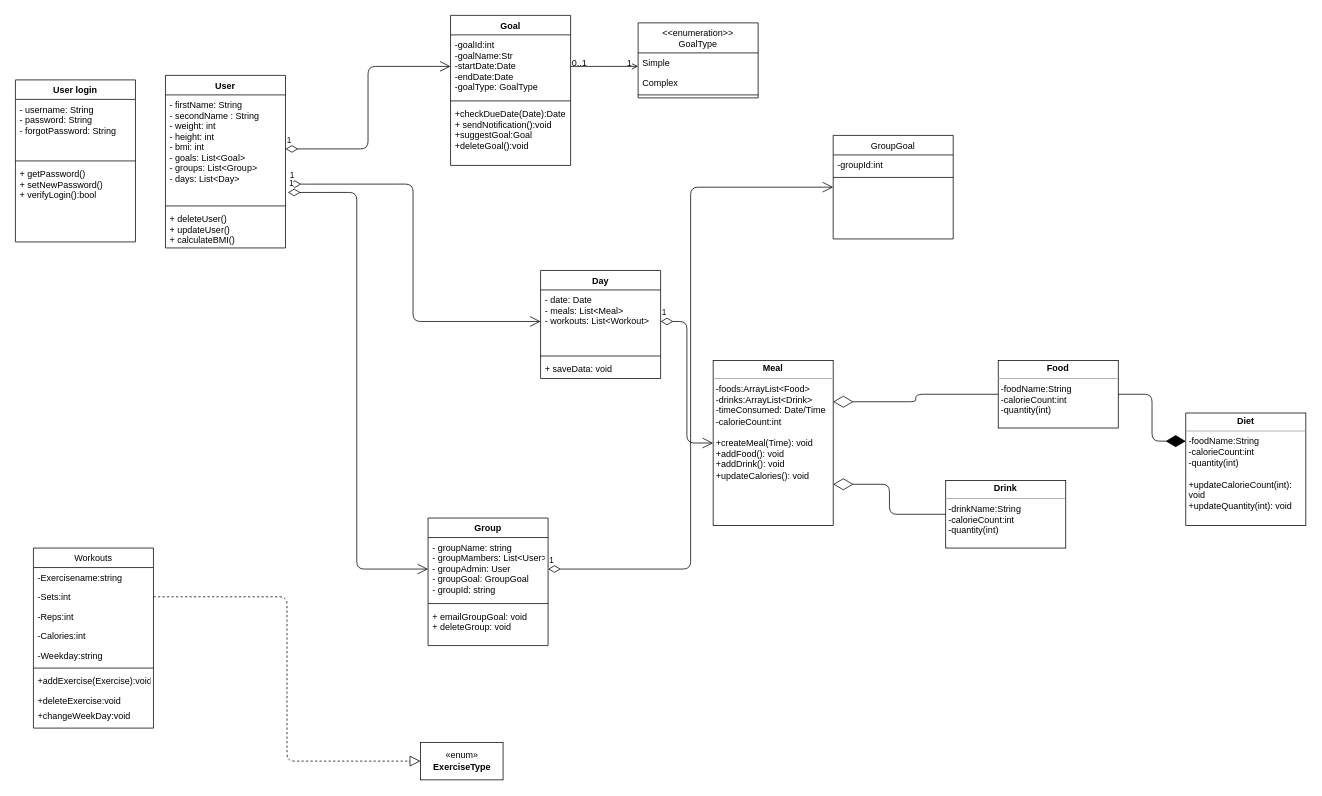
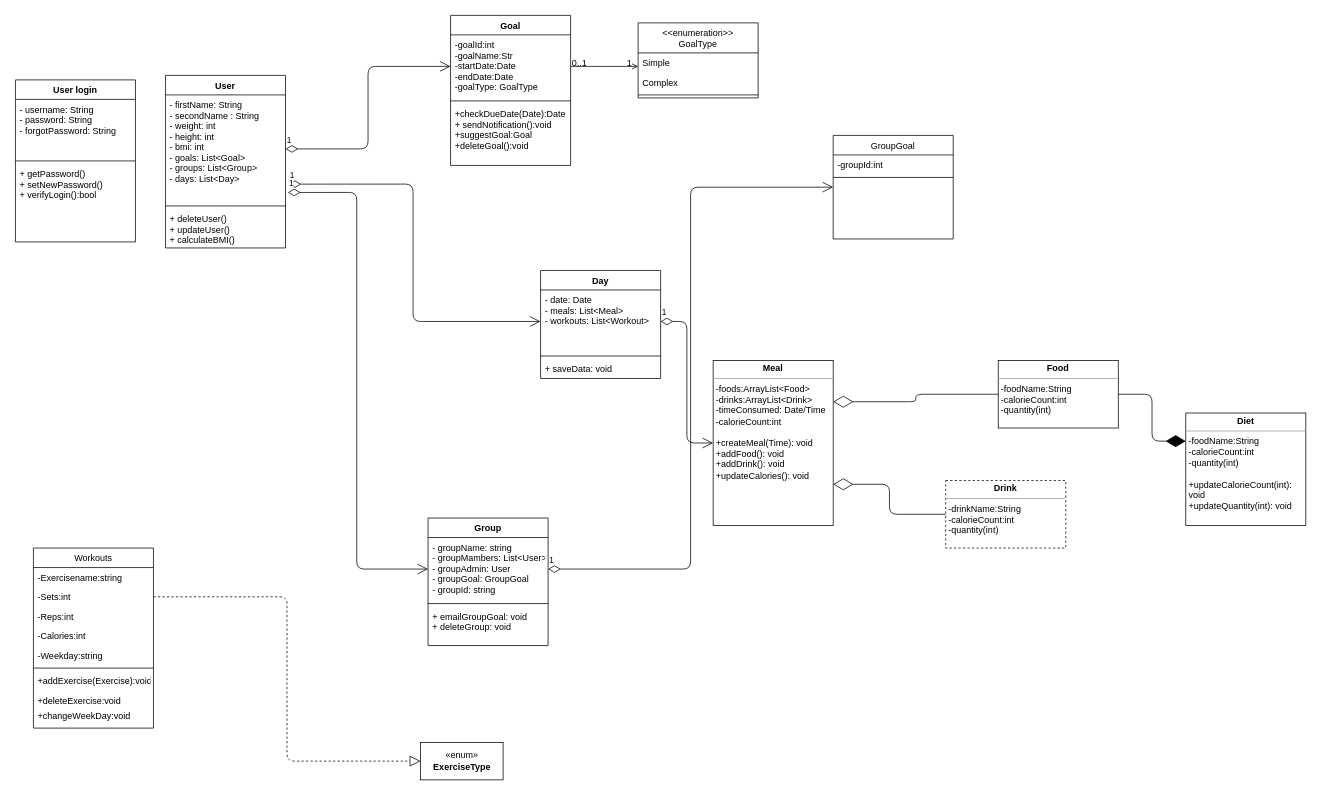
- <mxCell id="36" value="&lt;p style=&quot;margin: 0px ; margin-top: 4px ; text-align: center&quot;&gt;&lt;b&gt;Drink&lt;/b&gt;&lt;/p&gt;&lt;hr size=&quot;1&quot;&gt;&lt;p style=&quot;margin: 0px ; margin-left: 4px&quot;&gt;-drinkName:String&lt;br style=&quot;padding: 0px ; margin: 0px&quot;&gt;-calorieCount:int&lt;br style=&quot;padding: 0px ; margin: 0px&quot;&gt;-quantity(int)&lt;br&gt;&lt;/p&gt;" style="verticalAlign=top;align=left;overflow=fill;fontSize=12;fontFamily=Helvetica;html=1;" parent="1" vertex="1"><mxGeometry x="1260" y="640" width="160" height="90" as="geometry" /></mxCell>
+ <mxCell id="36" value="&lt;p style=&quot;margin: 0px ; margin-top: 4px ; text-align: center&quot;&gt;&lt;b&gt;Drink&lt;/b&gt;&lt;/p&gt;&lt;hr size=&quot;1&quot;&gt;&lt;p style=&quot;margin: 0px ; margin-left: 4px&quot;&gt;-drinkName:String&lt;br style=&quot;padding: 0px ; margin: 0px&quot;&gt;-calorieCount:int&lt;br style=&quot;padding: 0px ; margin: 0px&quot;&gt;-quantity(int)&lt;br&gt;&lt;/p&gt;" style="verticalAlign=top;align=left;overflow=fill;fontSize=12;fontFamily=Helvetica;html=1;dashed=1;" parent="1" vertex="1"><mxGeometry x="1260" y="640" width="160" height="90" as="geometry" /></mxCell>
